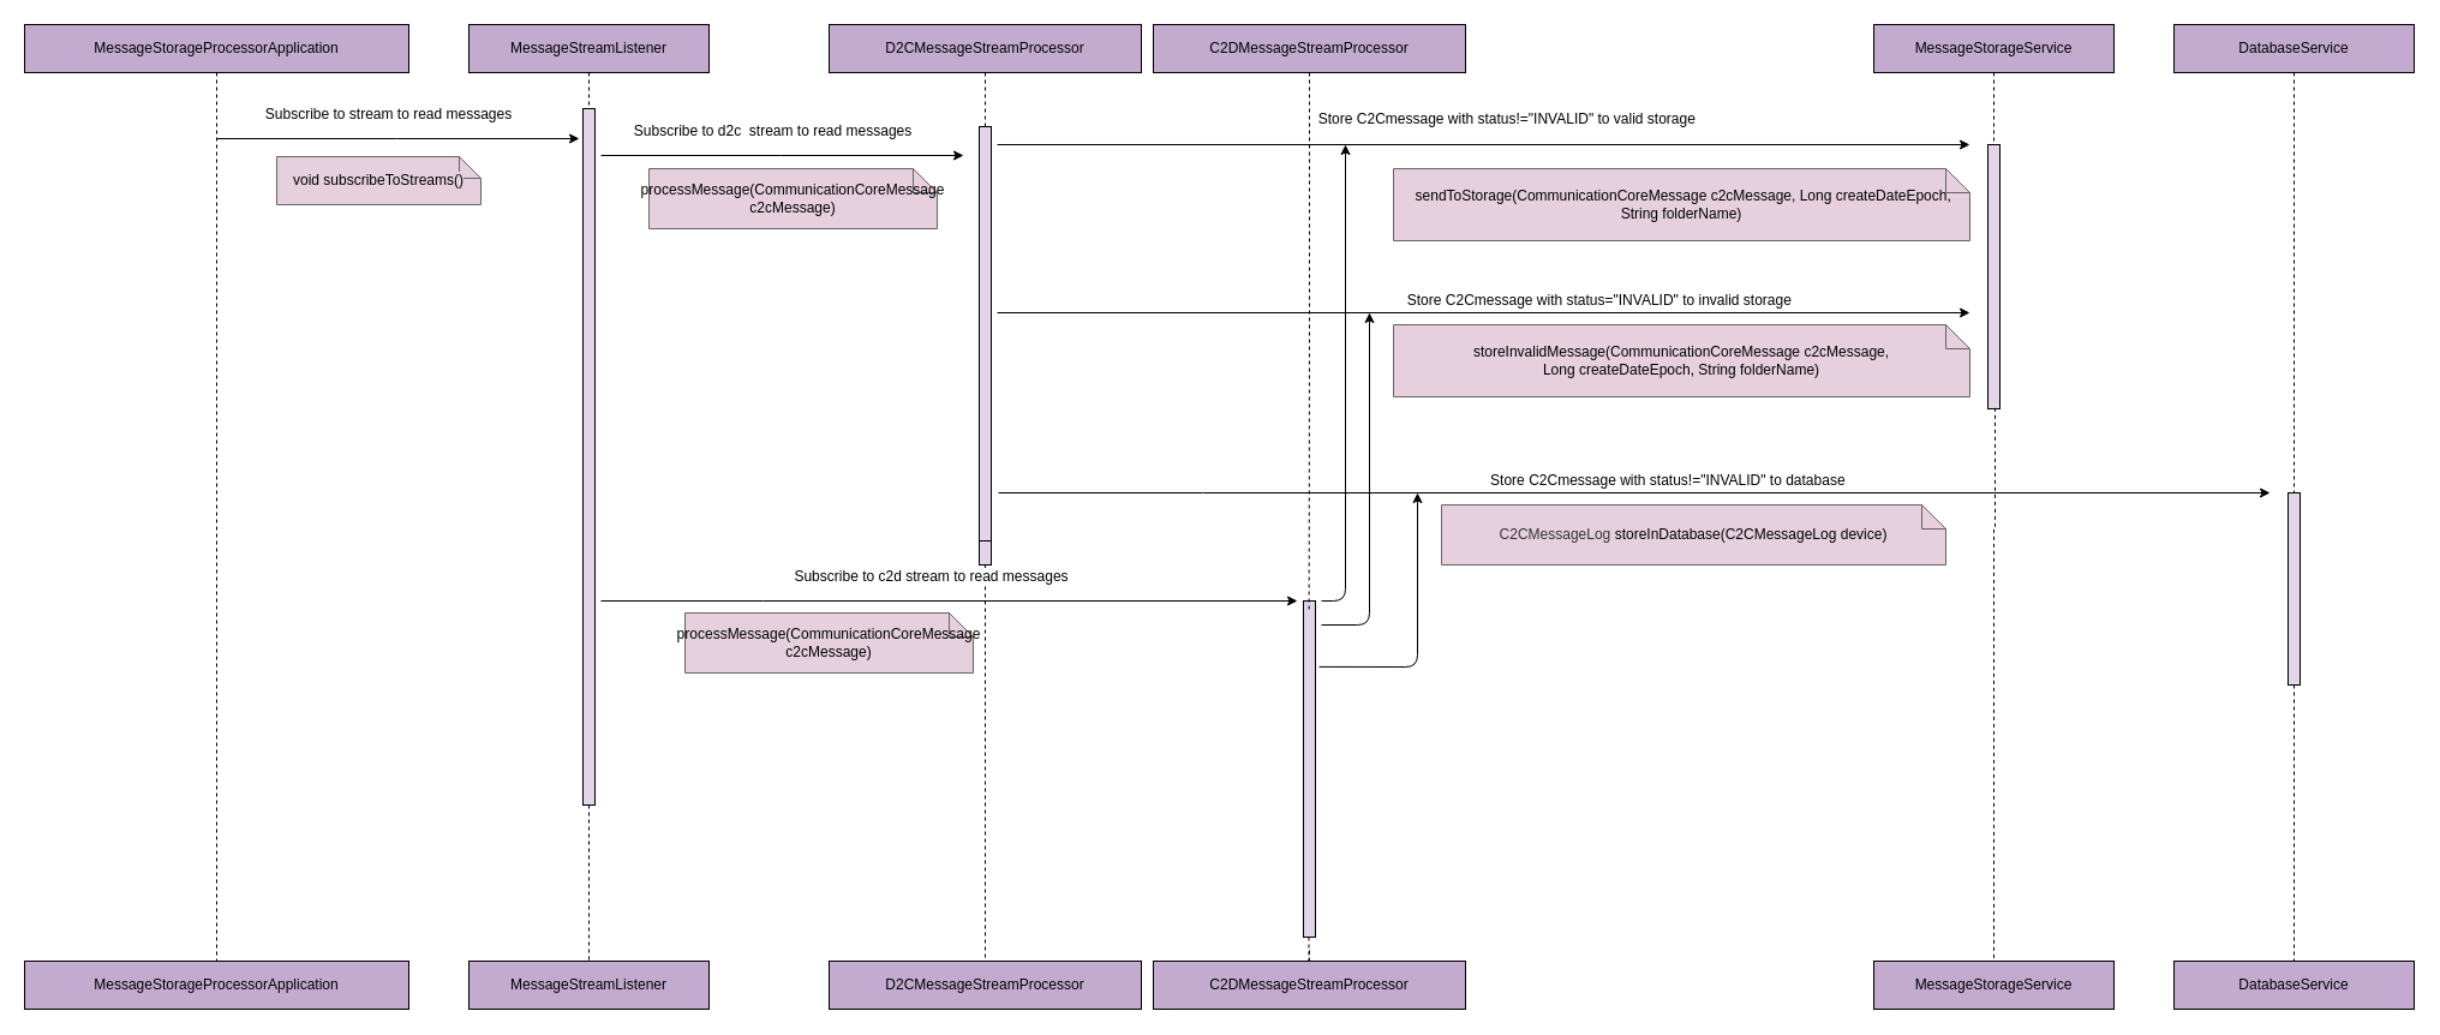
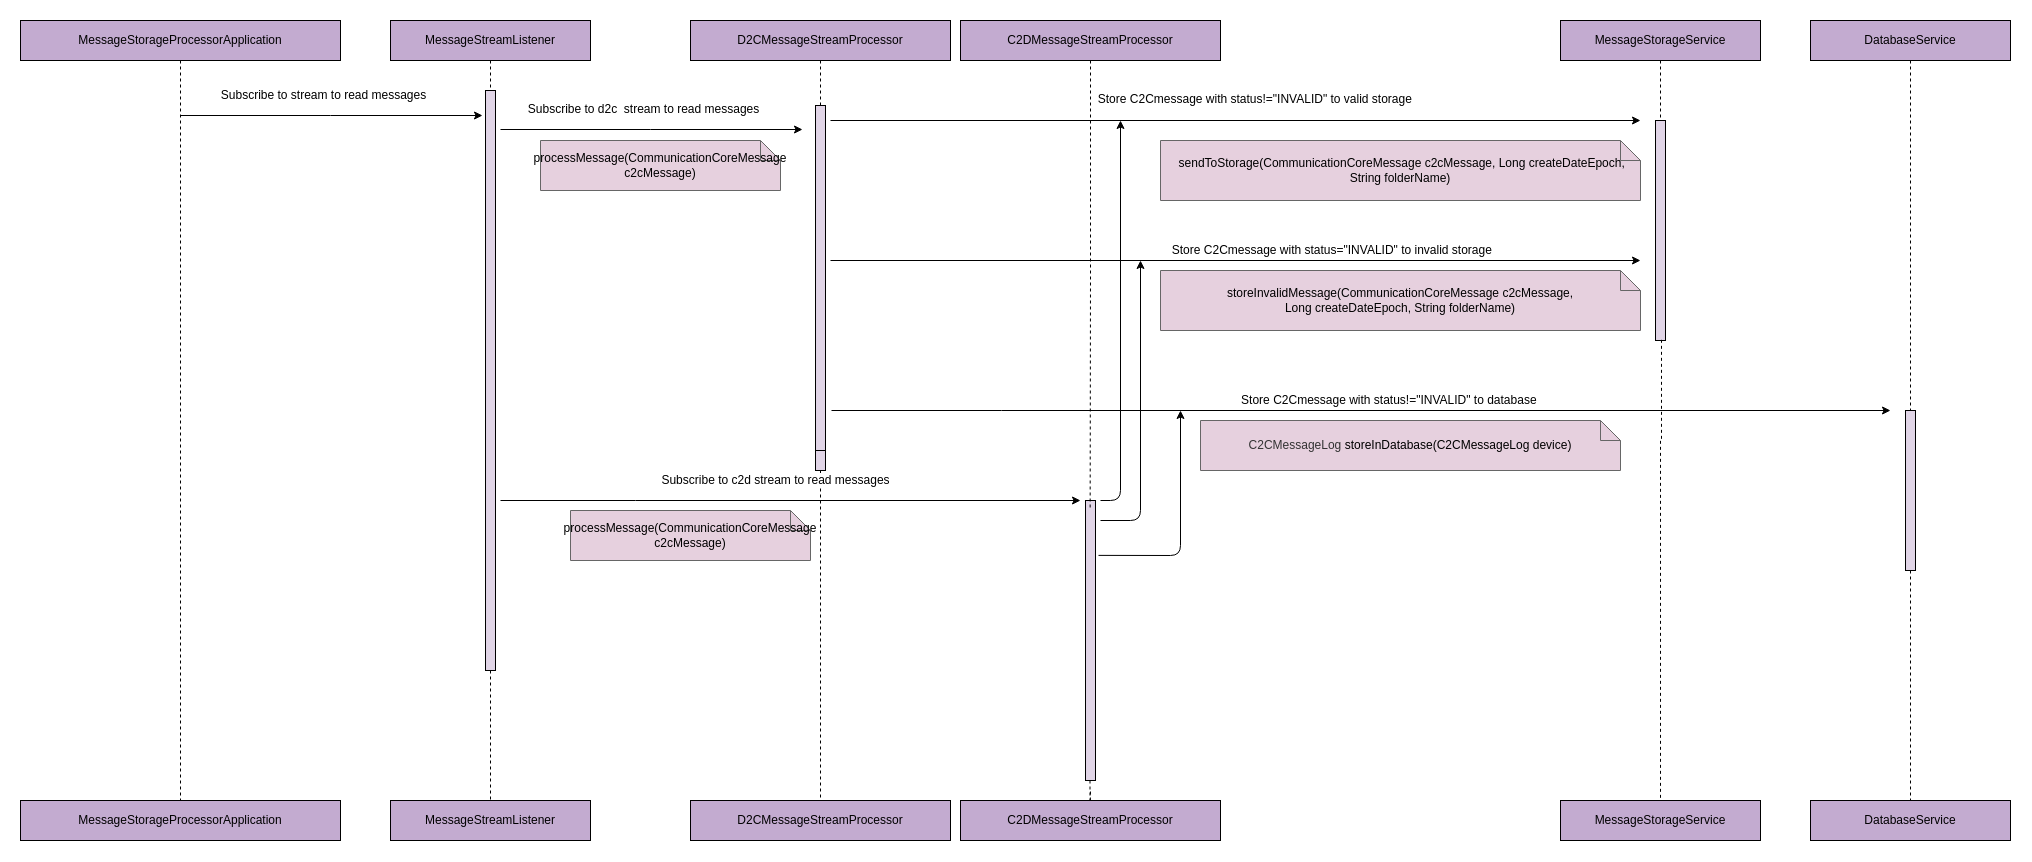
- <mxCell id="18" value="&lt;span style=&quot;color: rgb(0 , 0 , 0) ; font-size: 12px ; background-color: rgb(230 , 208 , 222)&quot;&gt;void subscribeToStreams()&lt;/span&gt;" style="shape=note;size=18;whiteSpace=wrap;html=1;fillColor=#E6D0DE;strokeColor=#666666;fontColor=#333333;fontSize=12;" parent="1" vertex="1"><mxGeometry x="230" y="130" width="170" height="40" as="geometry" /></mxCell>
